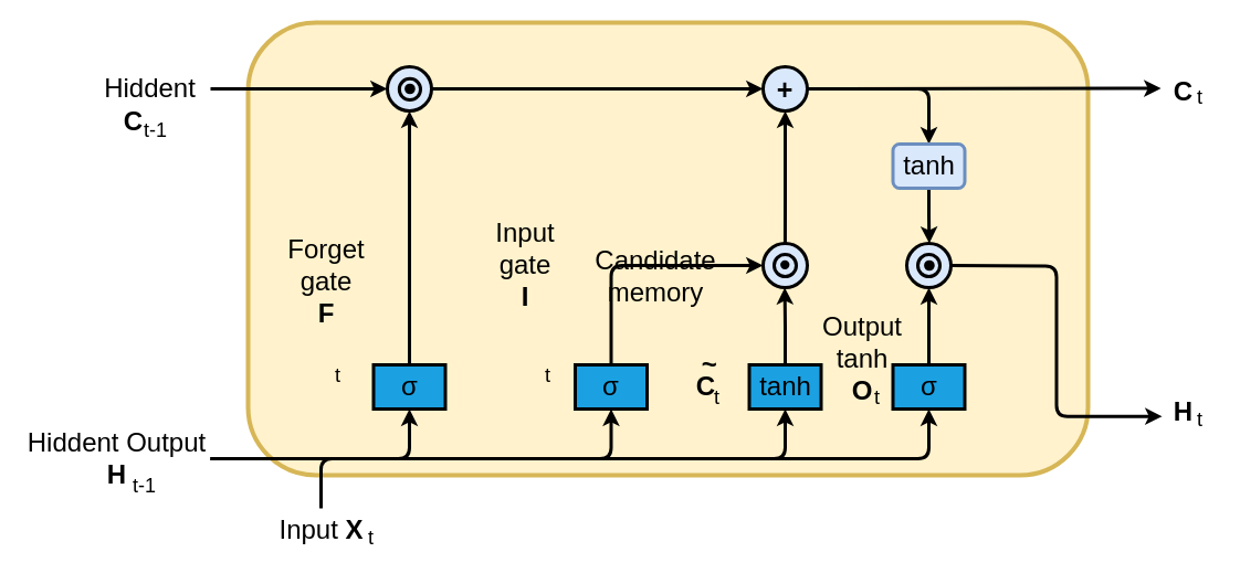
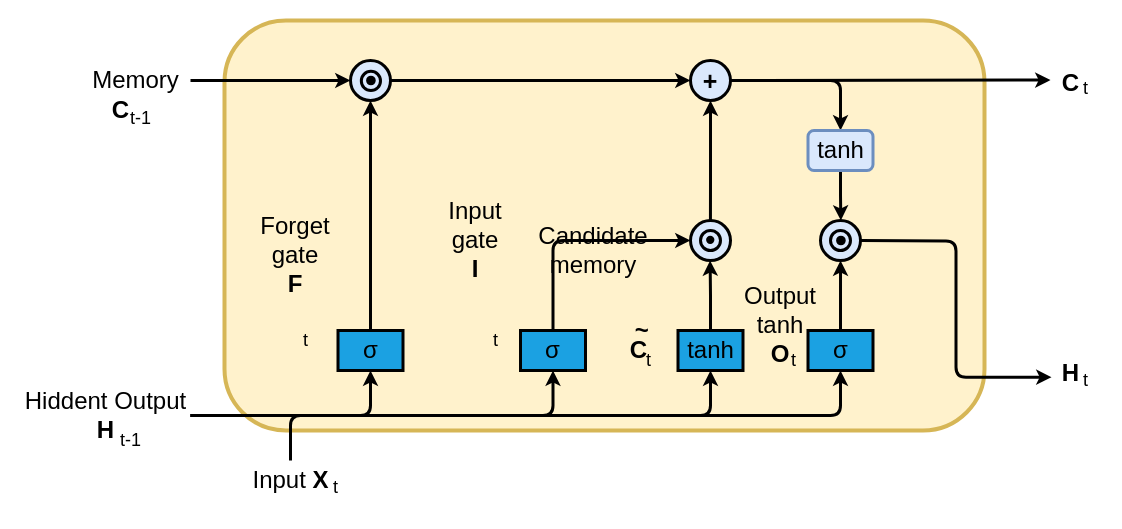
- <mxCell id="19" value="&lt;font style=&quot;font-size: 24px;&quot;&gt;Hiddent&lt;/font&gt;" style="text;html=1;align=center;verticalAlign=middle;resizable=0;points=[];autosize=1;strokeColor=none;fillColor=none;strokeWidth=7;" parent="1" vertex="1"><mxGeometry x="80" y="60" width="110" height="40" as="geometry" /></mxCell>
+ <mxCell id="19" value="&lt;font style=&quot;font-size: 24px;&quot;&gt;Memory&lt;/font&gt;" style="text;html=1;align=center;verticalAlign=middle;resizable=0;points=[];autosize=1;strokeColor=none;fillColor=none;strokeWidth=7;" parent="1" vertex="1"><mxGeometry x="80" y="60" width="110" height="40" as="geometry" /></mxCell>
